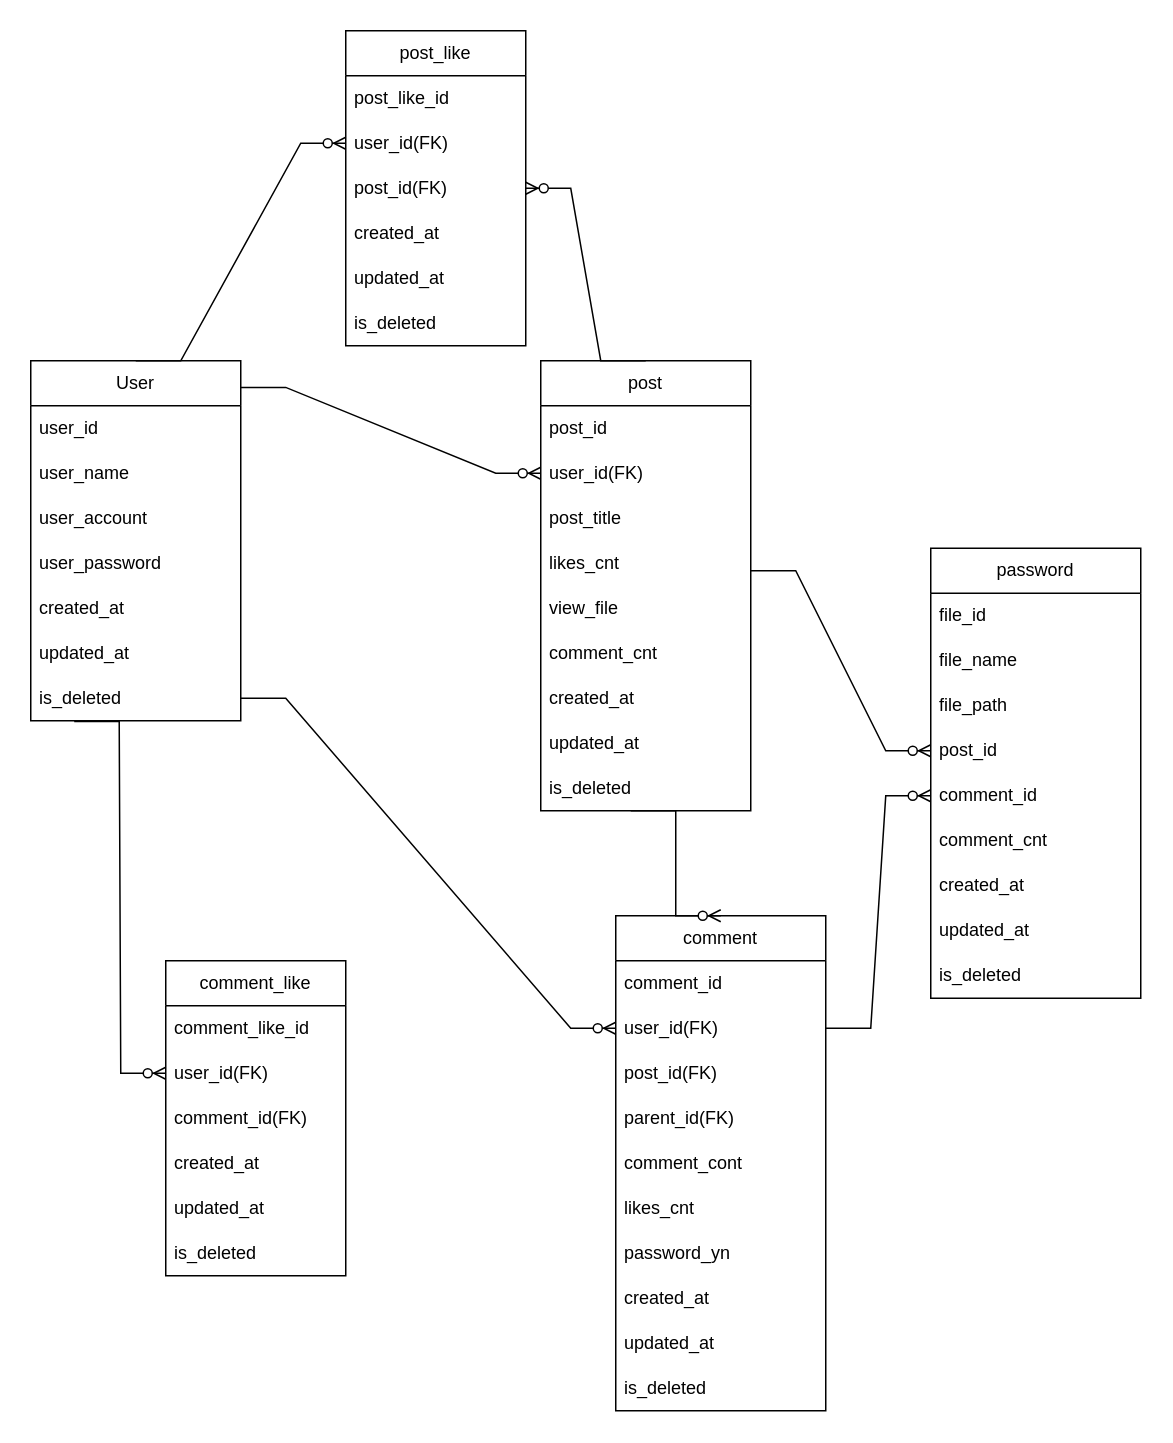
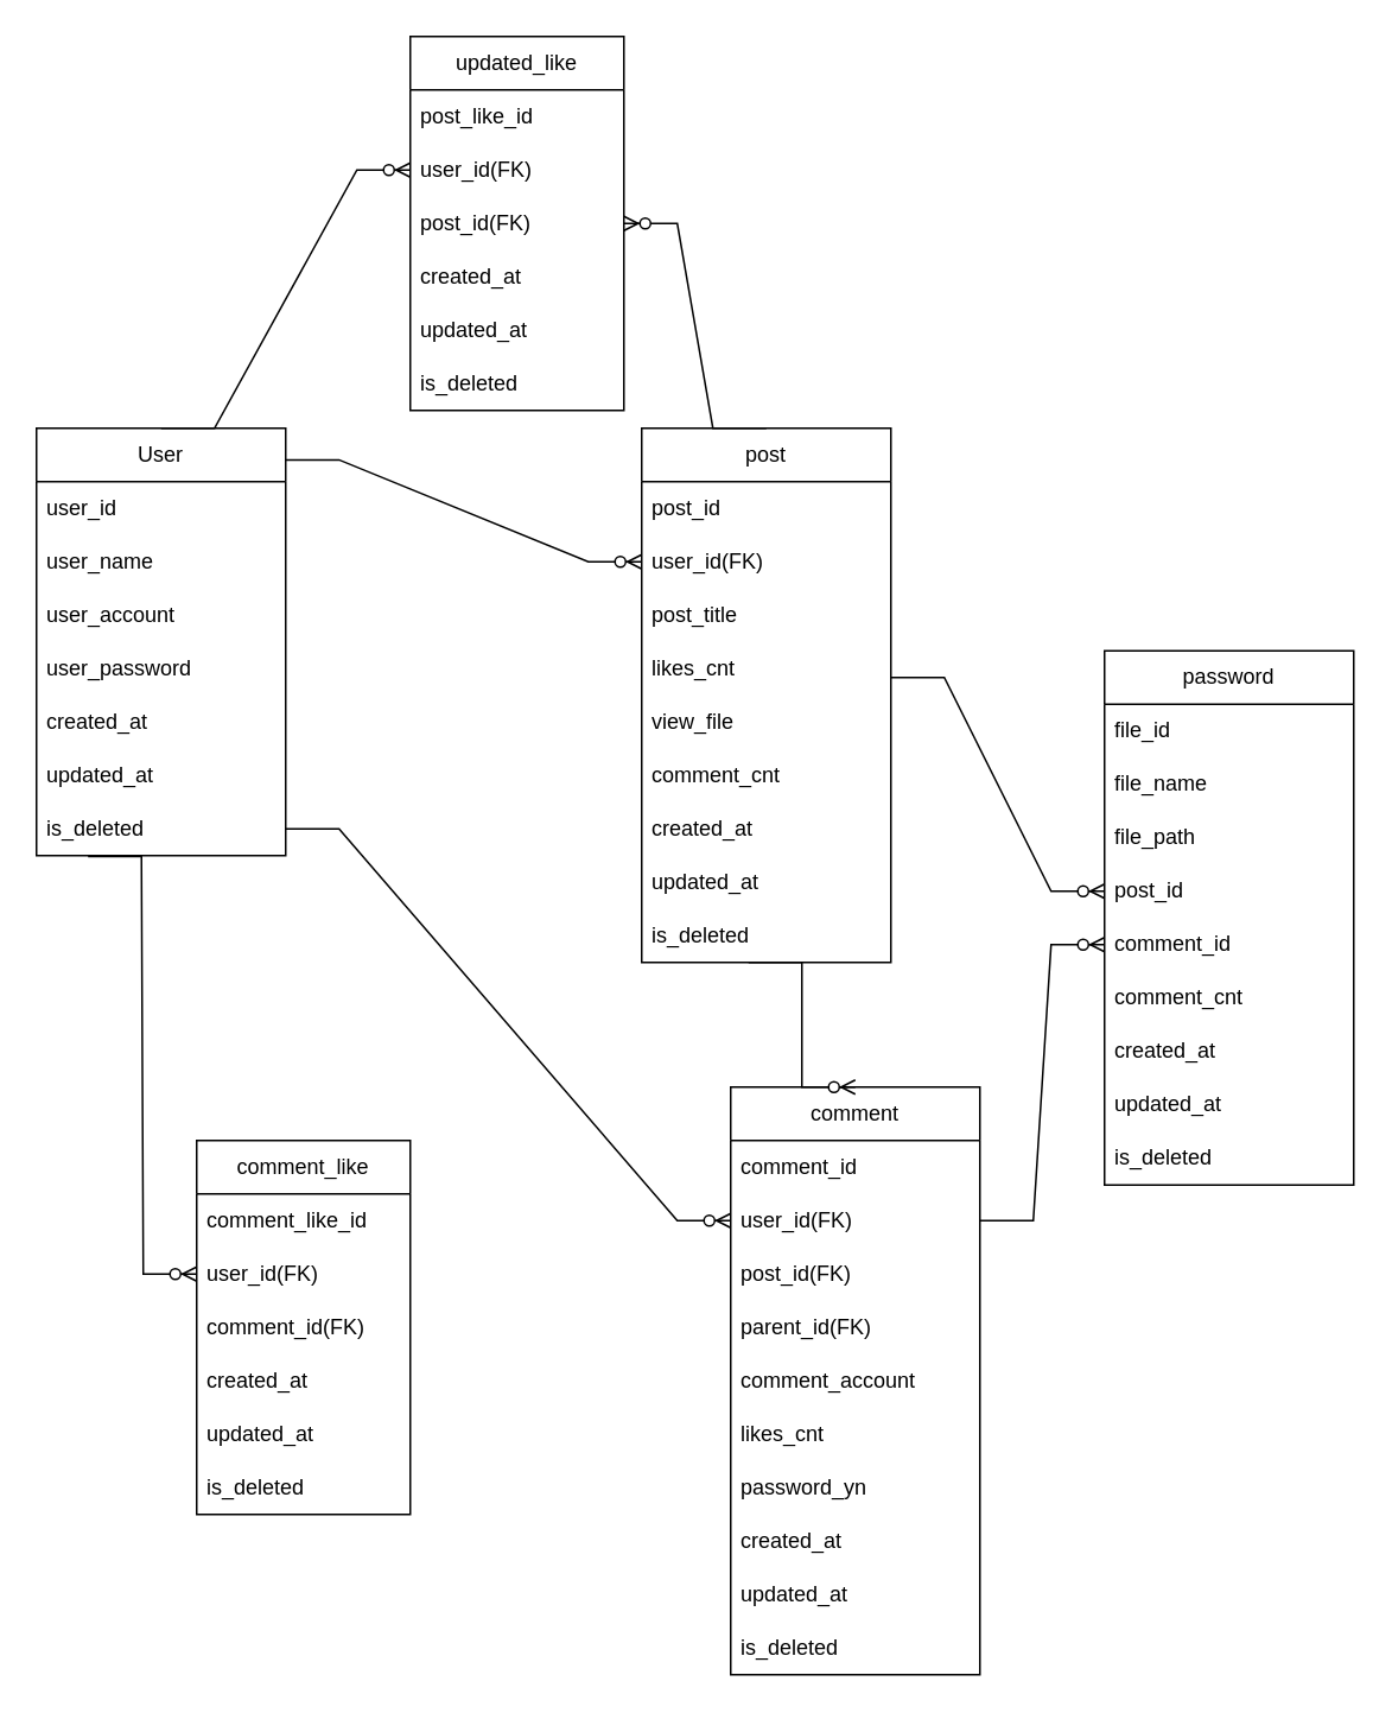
- <mxCell id="46" value="post_like" style="swimlane;fontStyle=0;childLayout=stackLayout;horizontal=1;startSize=30;horizontalStack=0;resizeParent=1;resizeParentMax=0;resizeLast=0;collapsible=1;marginBottom=0;whiteSpace=wrap;html=1;" vertex="1" parent="1"><mxGeometry x="230" y="20" width="120" height="210" as="geometry"><mxRectangle x="80" y="180" width="70" height="30" as="alternateBounds" /></mxGeometry></mxCell>
+ <mxCell id="46" value="updated_like" style="swimlane;fontStyle=0;childLayout=stackLayout;horizontal=1;startSize=30;horizontalStack=0;resizeParent=1;resizeParentMax=0;resizeLast=0;collapsible=1;marginBottom=0;whiteSpace=wrap;html=1;" vertex="1" parent="1"><mxGeometry x="230" y="20" width="120" height="210" as="geometry"><mxRectangle x="80" y="180" width="70" height="30" as="alternateBounds" /></mxGeometry></mxCell>
- <mxCell id="25" value="comment_cont" style="text;strokeColor=none;fillColor=none;align=left;verticalAlign=middle;spacingLeft=4;spacingRight=4;overflow=hidden;points=[[0,0.5],[1,0.5]];portConstraint=eastwest;rotatable=0;whiteSpace=wrap;html=1;" parent="20" vertex="1"><mxGeometry y="150" width="140" height="30" as="geometry" /></mxCell>
+ <mxCell id="25" value="comment_account" style="text;strokeColor=none;fillColor=none;align=left;verticalAlign=middle;spacingLeft=4;spacingRight=4;overflow=hidden;points=[[0,0.5],[1,0.5]];portConstraint=eastwest;rotatable=0;whiteSpace=wrap;html=1;" parent="20" vertex="1"><mxGeometry y="150" width="140" height="30" as="geometry" /></mxCell>
